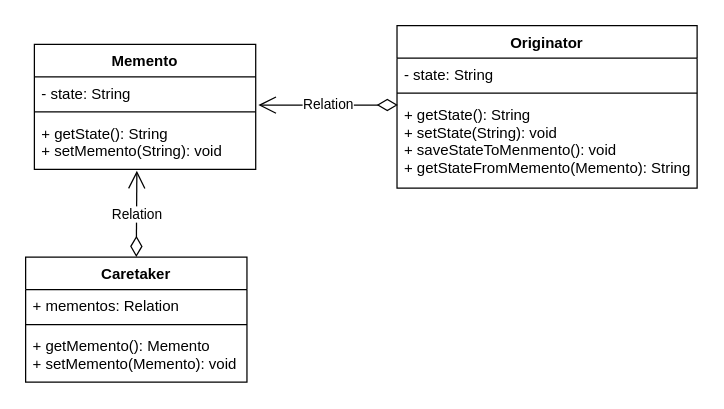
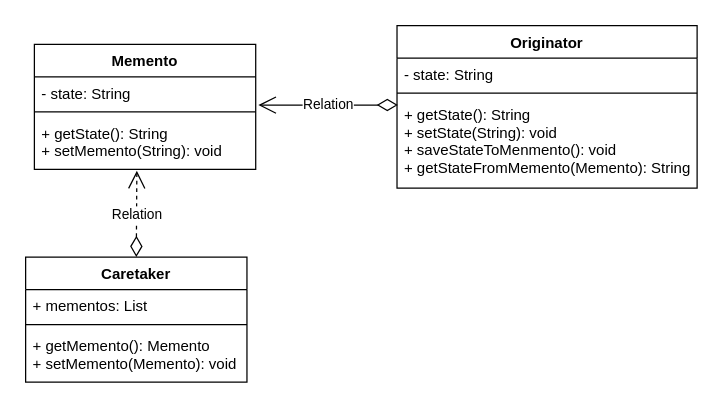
- <mxCell id="14" value="Relation" style="endArrow=open;html=1;endSize=12;startArrow=diamondThin;startSize=14;startFill=0;rounded=0;exitX=0.5;exitY=0;exitDx=0;exitDy=0;entryX=0.463;entryY=1.024;entryDx=0;entryDy=0;entryPerimeter=0;" edge="1" parent="1" source="2" target="9"><mxGeometry relative="1" as="geometry"><mxPoint x="297" y="295" as="sourcePoint" /><mxPoint x="457" y="295" as="targetPoint" /></mxGeometry></mxCell>
+ <mxCell id="14" value="Relation" style="endArrow=open;html=1;endSize=12;startArrow=diamondThin;startSize=14;startFill=0;rounded=0;exitX=0.5;exitY=0;exitDx=0;exitDy=0;entryX=0.463;entryY=1.024;entryDx=0;entryDy=0;entryPerimeter=0;dashed=1;" edge="1" parent="1" source="2" target="9"><mxGeometry relative="1" as="geometry"><mxPoint x="297" y="295" as="sourcePoint" /><mxPoint x="457" y="295" as="targetPoint" /></mxGeometry></mxCell>
- <mxCell id="3" value="+ mementos: Relation" style="text;strokeColor=none;fillColor=none;align=left;verticalAlign=top;spacingLeft=4;spacingRight=4;overflow=hidden;rotatable=0;points=[[0,0.5],[1,0.5]];portConstraint=eastwest;" vertex="1" parent="2"><mxGeometry y="26" width="177" height="24" as="geometry" /></mxCell>
+ <mxCell id="3" value="+ mementos: List" style="text;strokeColor=none;fillColor=none;align=left;verticalAlign=top;spacingLeft=4;spacingRight=4;overflow=hidden;rotatable=0;points=[[0,0.5],[1,0.5]];portConstraint=eastwest;" vertex="1" parent="2"><mxGeometry y="26" width="177" height="24" as="geometry" /></mxCell>
